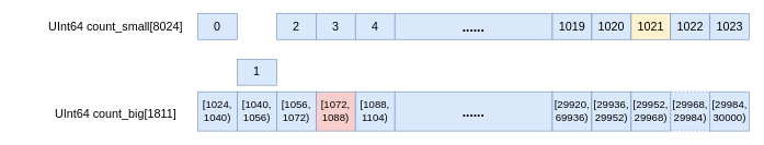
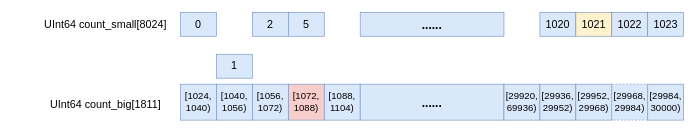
- <mxCell id="5" value="&lt;font style=&quot;font-size: 18px;&quot;&gt;3&lt;/font&gt;" style="rounded=0;whiteSpace=wrap;html=1;fillColor=#dae8fc;strokeColor=#6c8ebf;" vertex="1" parent="1"><mxGeometry x="480" y="20" width="60" height="40" as="geometry" /></mxCell>
+ <mxCell id="5" value="&lt;font style=&quot;font-size: 18px;&quot;&gt;5&lt;/font&gt;" style="rounded=0;whiteSpace=wrap;html=1;fillColor=#dae8fc;strokeColor=#6c8ebf;" vertex="1" parent="1"><mxGeometry x="480" y="20" width="60" height="40" as="geometry" /></mxCell>
- <mxCell id="6" value="&lt;font style=&quot;font-size: 18px;&quot;&gt;4&lt;/font&gt;" style="rounded=0;whiteSpace=wrap;html=1;fillColor=#dae8fc;strokeColor=#6c8ebf;" vertex="1" parent="1"><mxGeometry x="540" y="20" width="60" height="40" as="geometry" /></mxCell>
- <mxCell id="8" value="&lt;font style=&quot;font-size: 18px;&quot;&gt;1019&lt;/font&gt;" style="rounded=0;whiteSpace=wrap;html=1;fillColor=#dae8fc;strokeColor=#6c8ebf;" vertex="1" parent="1"><mxGeometry x="840" y="20" width="60" height="40" as="geometry" /></mxCell>
